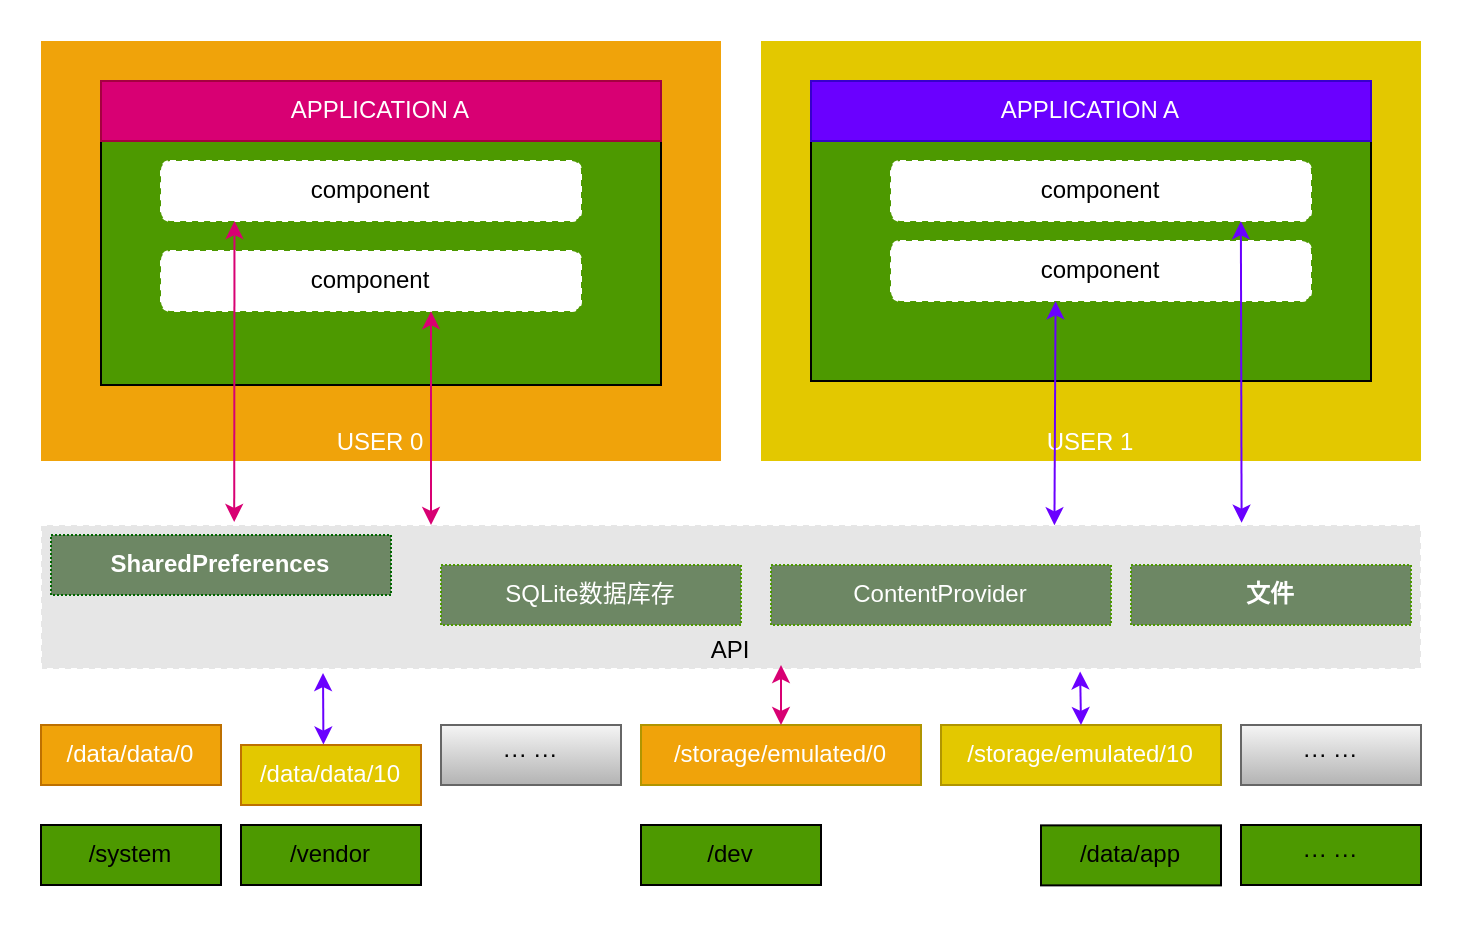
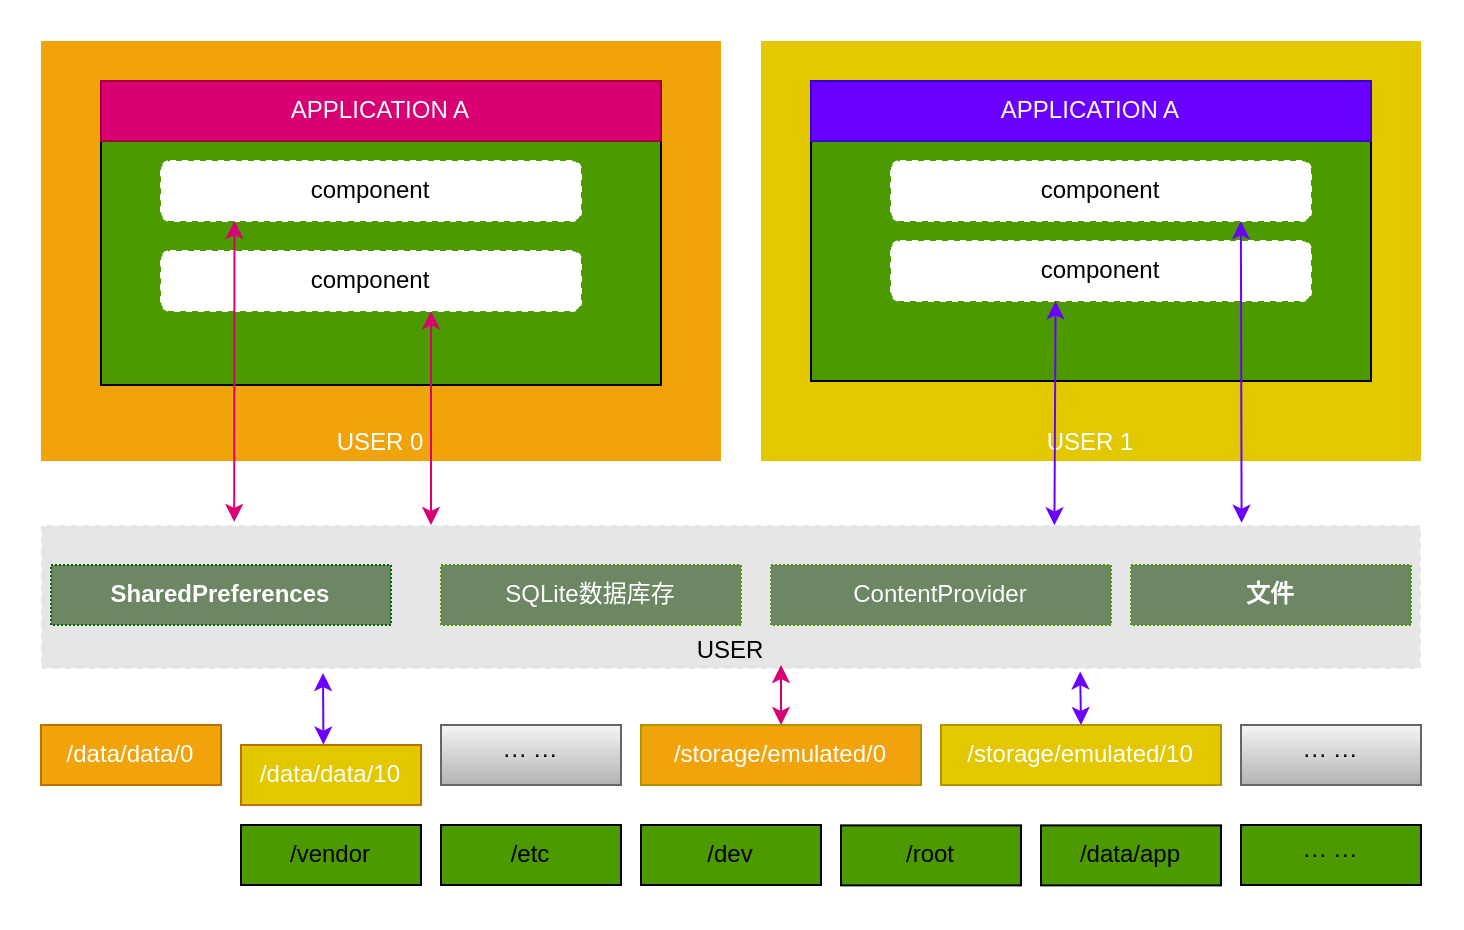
- <mxCell id="26" value="&lt;strong&gt;SharedPreferences&lt;/strong&gt;" style="rounded=0;whiteSpace=wrap;html=1;fillColor=#6d8764;strokeColor=#006600;fontColor=#ffffff;dashed=1;dashPattern=1 1;" vertex="1" parent="1"><mxGeometry x="25" y="267" width="170" height="30" as="geometry" /></mxCell>
+ <mxCell id="26" value="&lt;strong&gt;SharedPreferences&lt;/strong&gt;" style="rounded=0;whiteSpace=wrap;html=1;fillColor=#6d8764;strokeColor=#006600;fontColor=#ffffff;dashed=1;dashPattern=1 1;" vertex="1" parent="1"><mxGeometry x="25" y="282" width="170" height="30" as="geometry" /></mxCell>
- <mxCell id="25" value="API" style="rounded=0;whiteSpace=wrap;html=1;dashed=1;strokeColor=#FFFFFF;strokeWidth=1;fillColor=#E6E6E6;gradientColor=none;verticalAlign=bottom;" vertex="1" parent="1"><mxGeometry x="20" y="262" width="690" height="72" as="geometry" /></mxCell>
+ <mxCell id="25" value="USER" style="rounded=0;whiteSpace=wrap;html=1;dashed=1;strokeColor=#FFFFFF;strokeWidth=1;fillColor=#E6E6E6;gradientColor=none;verticalAlign=bottom;" vertex="1" parent="1"><mxGeometry x="20" y="262" width="690" height="72" as="geometry" /></mxCell>
- <mxCell id="2" value="/system&lt;br&gt;" style="rounded=0;whiteSpace=wrap;html=1;gradientColor=none;fillColor=#4D9900;" vertex="1" parent="1"><mxGeometry x="20" y="412" width="90" height="30" as="geometry" /></mxCell>
+ <mxCell id="4" value="/etc&lt;br&gt;" style="rounded=0;whiteSpace=wrap;html=1;gradientColor=none;fillColor=#4D9900;" vertex="1" parent="1"><mxGeometry x="220" y="412" width="90" height="30" as="geometry" /></mxCell>
+ <mxCell id="13" value="/root" style="rounded=0;whiteSpace=wrap;html=1;gradientColor=none;fillColor=#4D9900;" vertex="1" parent="1"><mxGeometry x="420" y="412.19" width="90" height="30" as="geometry" /></mxCell>
